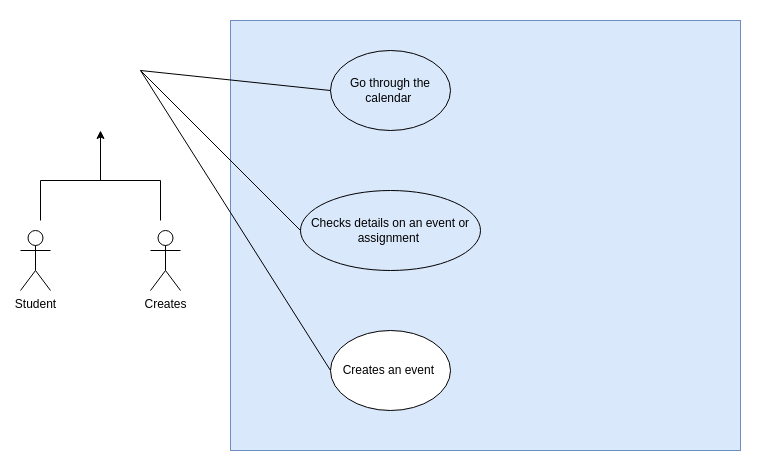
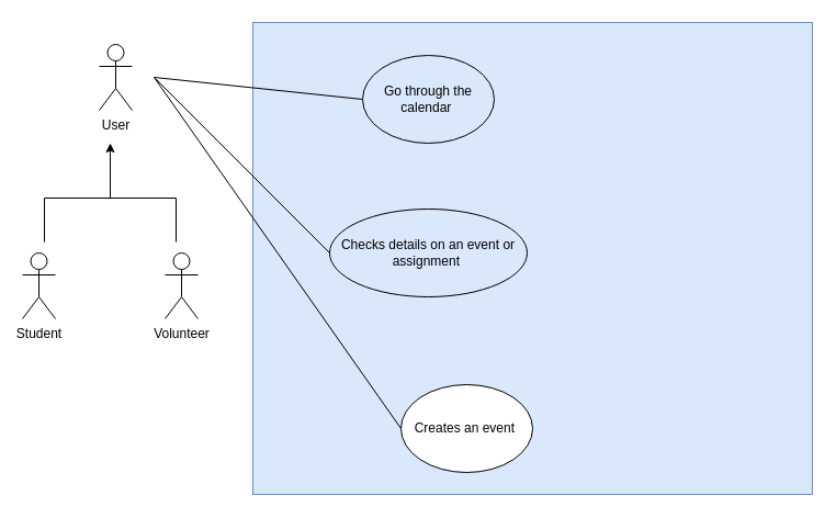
+ <mxCell id="2" value="User" style="shape=umlActor;verticalLabelPosition=bottom;verticalAlign=top;html=1;outlineConnect=0;" vertex="1" parent="1"><mxGeometry x="90" y="40" width="30" height="60" as="geometry" /></mxCell>
- <mxCell id="3" value="Creates" style="shape=umlActor;verticalLabelPosition=bottom;verticalAlign=top;html=1;outlineConnect=0;" vertex="1" parent="1"><mxGeometry x="150" y="230" width="30" height="60" as="geometry" /></mxCell>
+ <mxCell id="3" value="Volunteer" style="shape=umlActor;verticalLabelPosition=bottom;verticalAlign=top;html=1;outlineConnect=0;" vertex="1" parent="1"><mxGeometry x="150" y="230" width="30" height="60" as="geometry" /></mxCell>
- <mxCell id="10" value="Creates an event&amp;nbsp;" style="ellipse;whiteSpace=wrap;html=1;" vertex="1" parent="1"><mxGeometry x="330" y="330" width="120" height="80" as="geometry" /></mxCell>
+ <mxCell id="10" value="Creates an event&amp;nbsp;" style="ellipse;whiteSpace=wrap;html=1;" vertex="1" parent="1"><mxGeometry x="365" y="350" width="120" height="80" as="geometry" /></mxCell>
